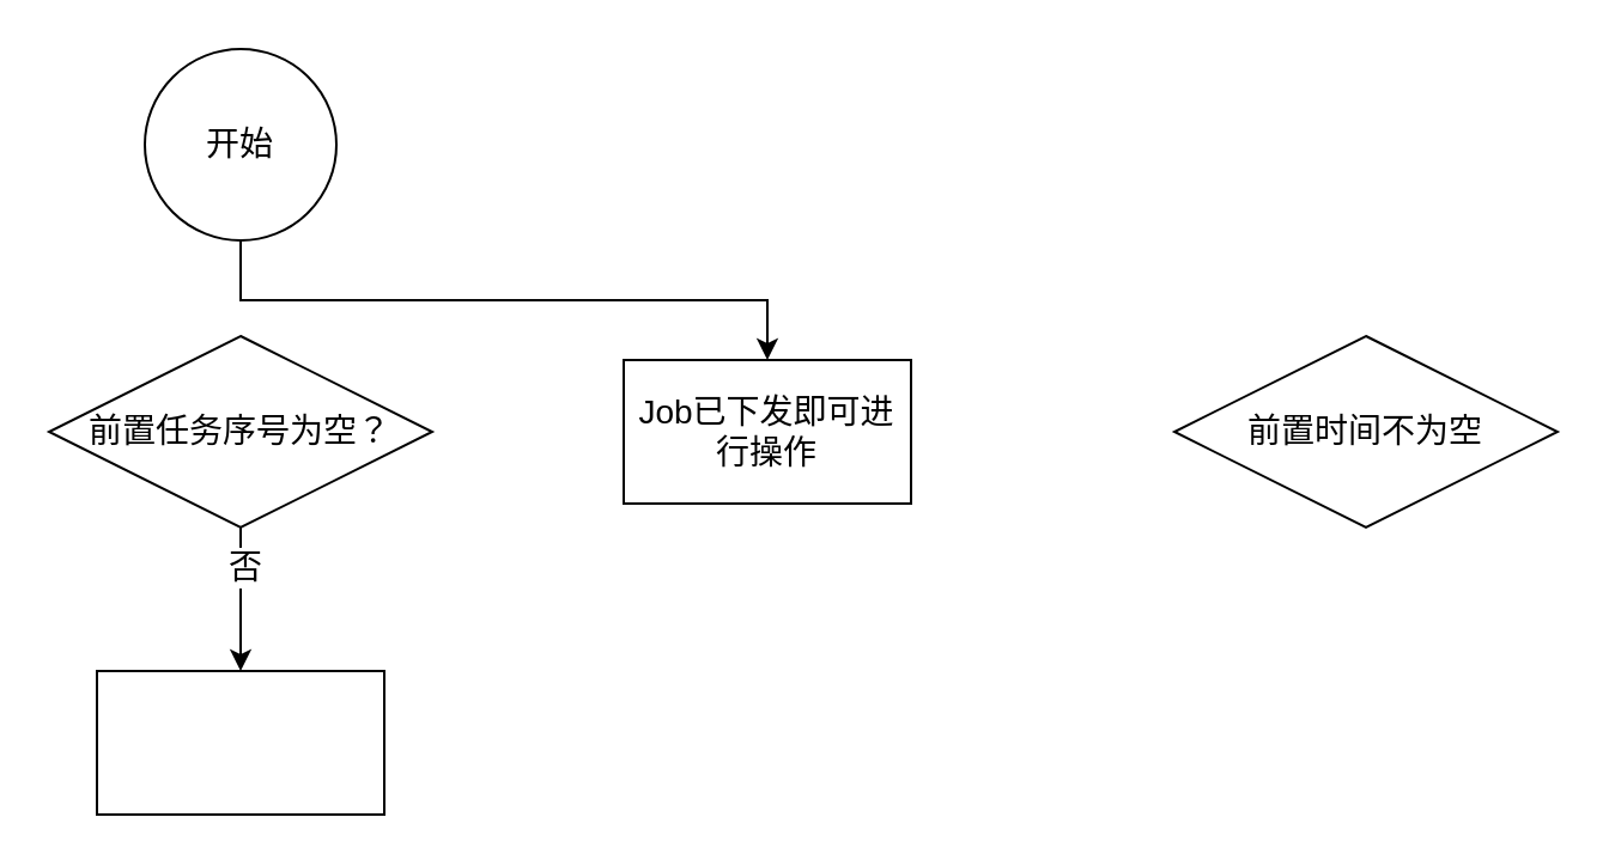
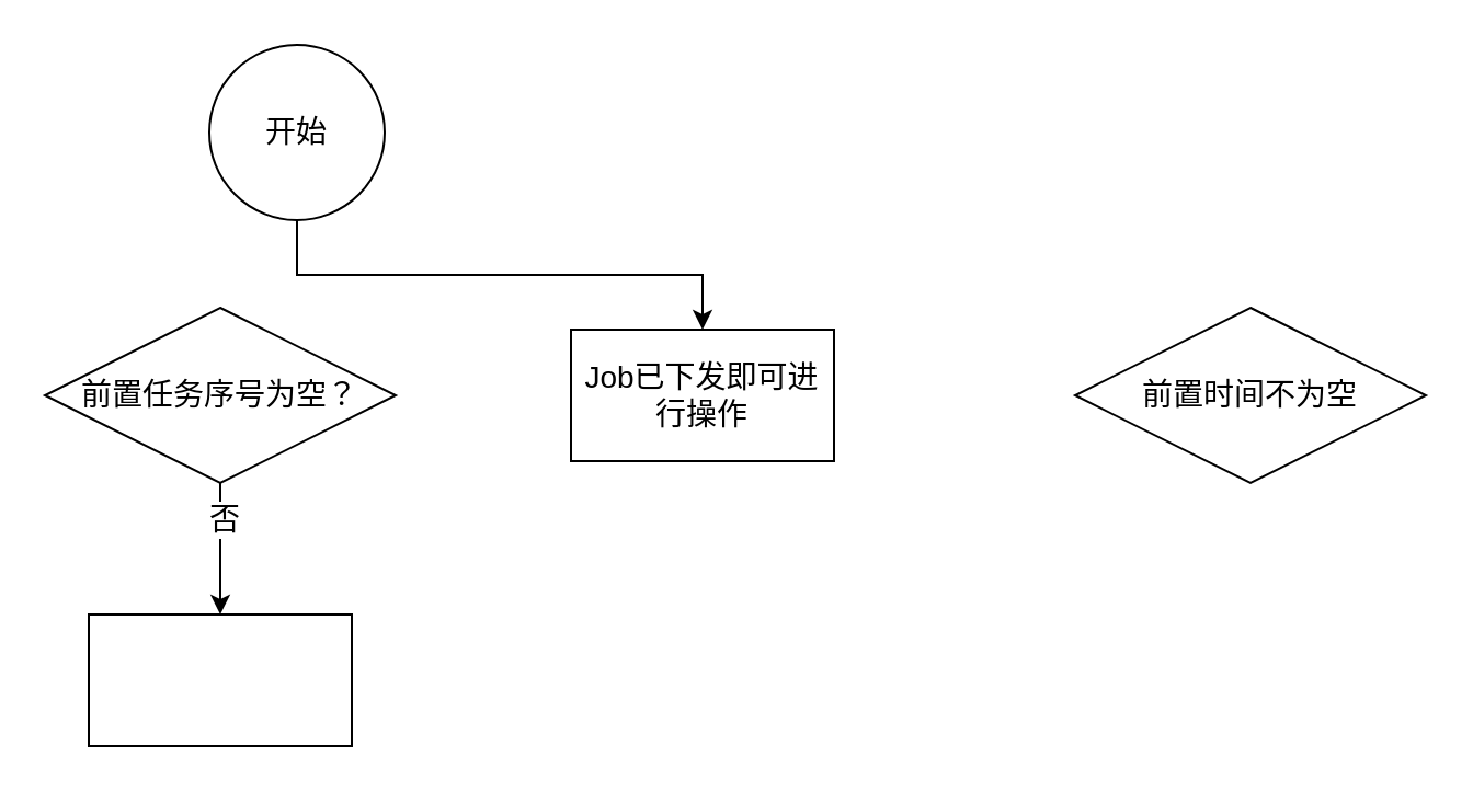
- <mxCell id="3" value="开始" style="ellipse;whiteSpace=wrap;html=1;aspect=fixed;fontSize=14;" vertex="1" parent="1"><mxGeometry x="60" y="20" width="80" height="80" as="geometry" /></mxCell>
+ <mxCell id="3" value="开始" style="ellipse;whiteSpace=wrap;html=1;aspect=fixed;fontSize=14;" vertex="1" parent="1"><mxGeometry x="95" y="20" width="80" height="80" as="geometry" /></mxCell>
